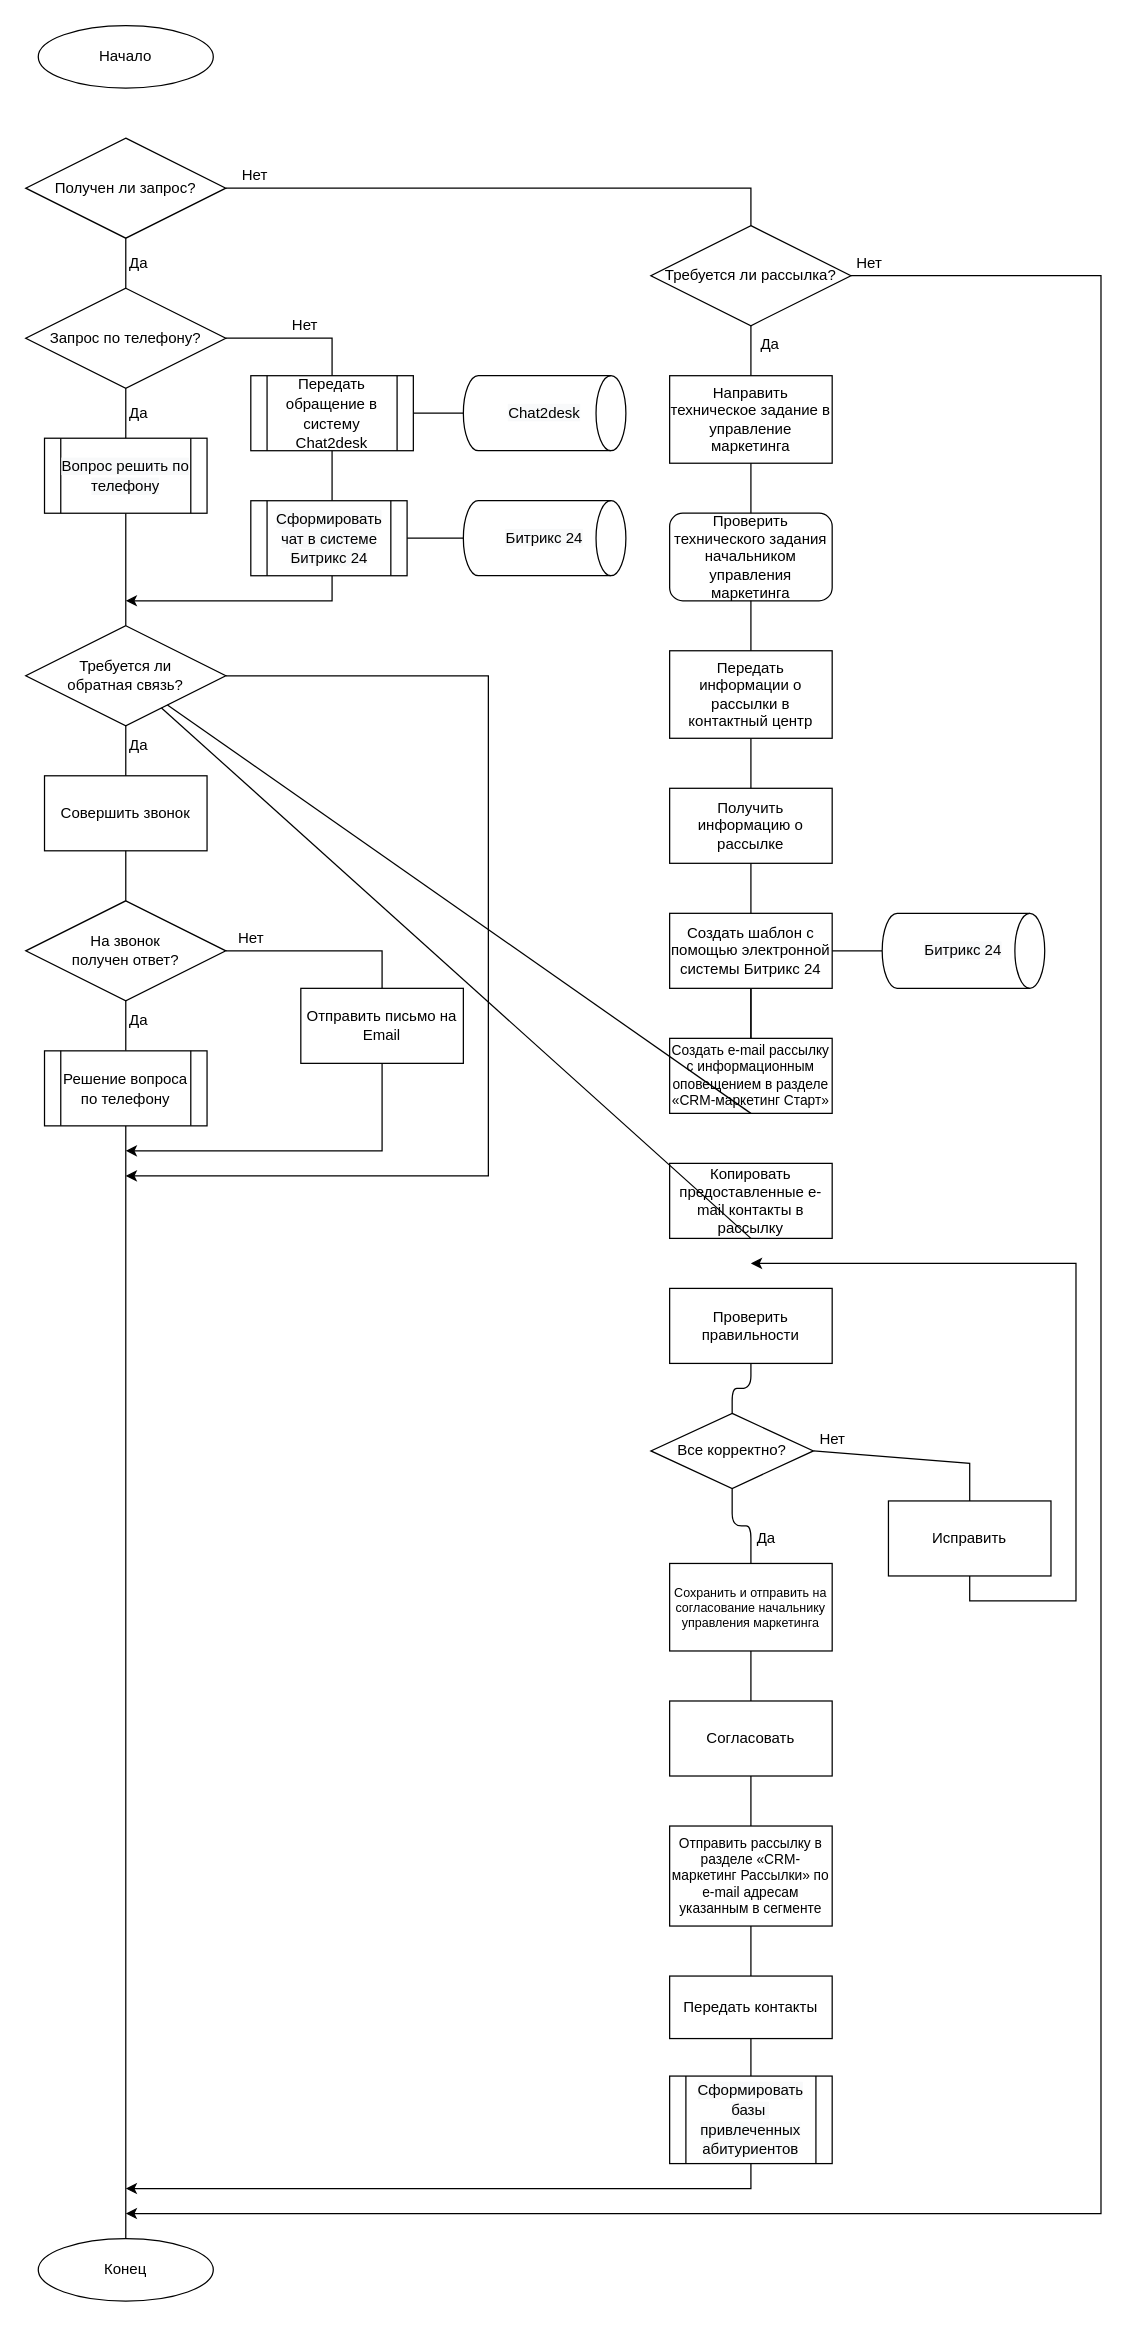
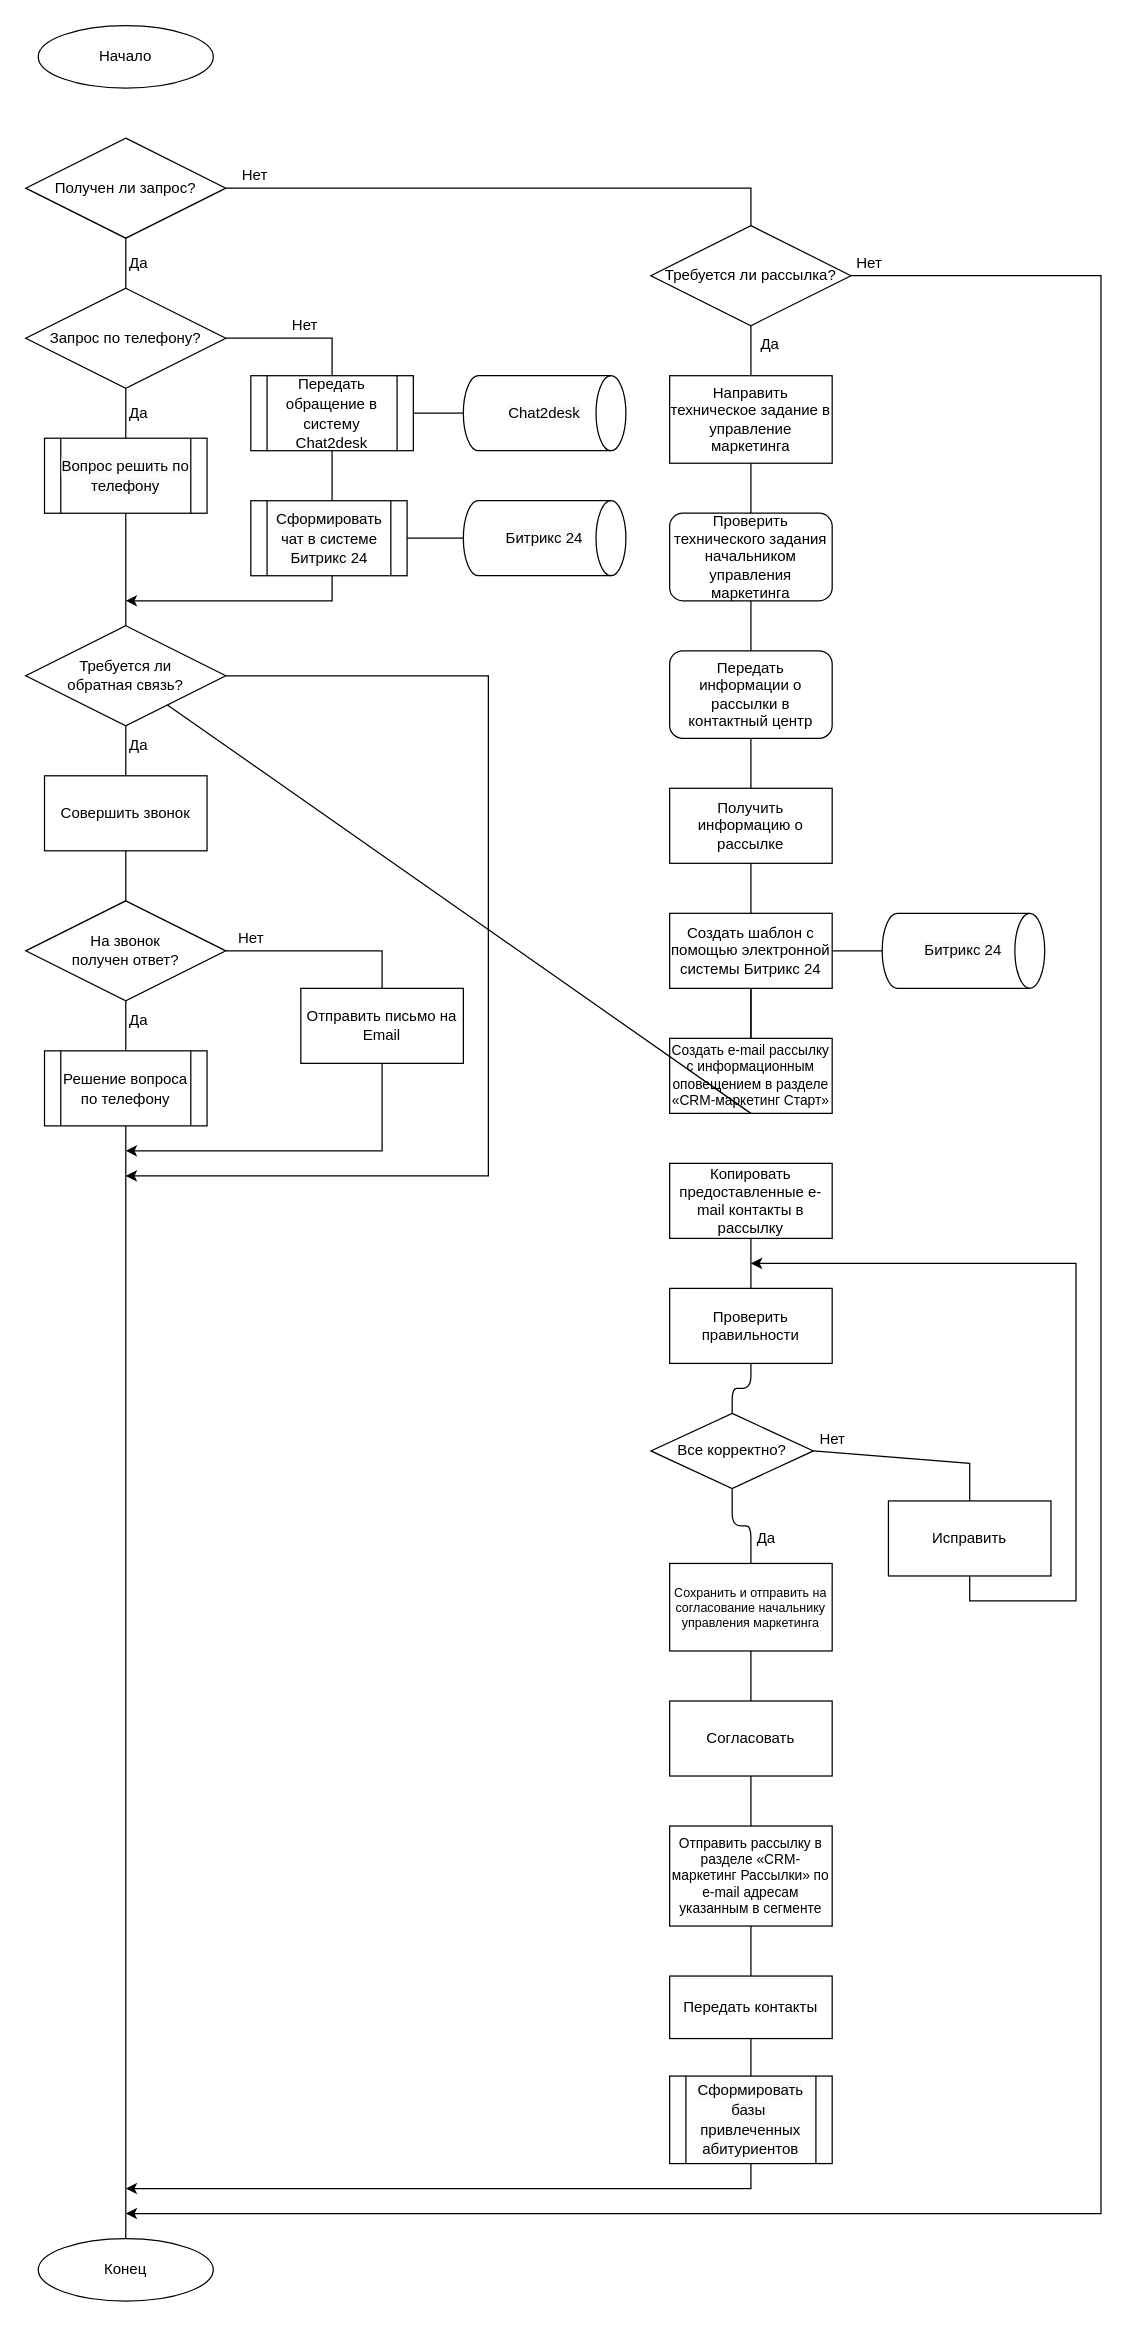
- <mxCell id="16" value="&lt;b style=&quot;font-weight: normal ; font-size: 12px&quot; id=&quot;docs-internal-guid-d3d6ff21-7fff-05e3-b891-47323031d33c&quot;&gt;&lt;span style=&quot;font-size: 12px ; color: rgb(0 , 0 , 0) ; background-color: transparent ; font-weight: 400 ; font-style: normal ; font-variant: normal ; text-decoration: none ; vertical-align: baseline&quot;&gt;Передать информации о рассылки в контактный центр&lt;/span&gt;&lt;/b&gt;" style="rounded=0;whiteSpace=wrap;html=1;fontFamily=Helvetica;fontSize=12;" parent="1" vertex="1"><mxGeometry x="535" y="520" width="130" height="70" as="geometry" /></mxCell>
+ <mxCell id="16" value="&lt;b style=&quot;font-weight: normal ; font-size: 12px&quot; id=&quot;docs-internal-guid-d3d6ff21-7fff-05e3-b891-47323031d33c&quot;&gt;&lt;span style=&quot;font-size: 12px ; color: rgb(0 , 0 , 0) ; background-color: transparent ; font-weight: 400 ; font-style: normal ; font-variant: normal ; text-decoration: none ; vertical-align: baseline&quot;&gt;Передать информации о рассылки в контактный центр&lt;/span&gt;&lt;/b&gt;" style="whiteSpace=wrap;html=1;fontFamily=Helvetica;fontSize=12;rounded=1;" parent="1" vertex="1"><mxGeometry x="535" y="520" width="130" height="70" as="geometry" /></mxCell>
- <mxCell id="58" value="" style="endArrow=none;html=1;fontFamily=Helvetica;fontSize=12;exitX=0.5;exitY=1;exitDx=0;exitDy=0;rounded=0;endFill=0;" parent="1" source="21" target="5" edge="1"><mxGeometry width="50" height="50" relative="1" as="geometry"><mxPoint x="385" y="1250" as="sourcePoint" /><mxPoint x="435" y="1200" as="targetPoint" /></mxGeometry></mxCell>
+ <mxCell id="58" value="" style="endArrow=none;html=1;fontFamily=Helvetica;fontSize=12;exitX=0.5;exitY=1;exitDx=0;exitDy=0;entryX=0.5;entryY=0;entryDx=0;entryDy=0;rounded=0;endFill=0;" parent="1" source="21" target="23" edge="1"><mxGeometry width="50" height="50" relative="1" as="geometry"><mxPoint x="385" y="1250" as="sourcePoint" /><mxPoint x="435" y="1200" as="targetPoint" /></mxGeometry></mxCell>
